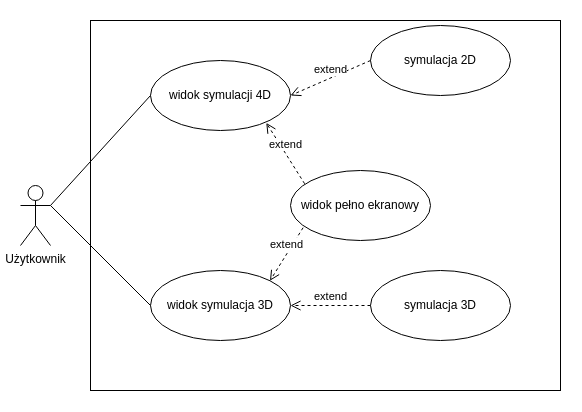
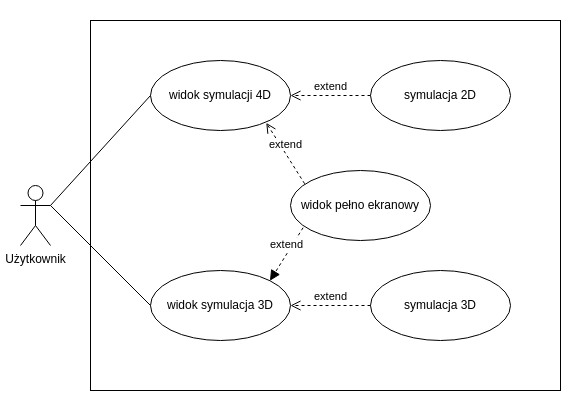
- <mxCell id="6" value="symulacja 2D" style="ellipse;whiteSpace=wrap;html=1;" vertex="1" parent="1"><mxGeometry x="370" y="25" width="140" height="70" as="geometry" /></mxCell>
+ <mxCell id="6" value="symulacja 2D" style="ellipse;whiteSpace=wrap;html=1;" vertex="1" parent="1"><mxGeometry x="370" y="60" width="140" height="70" as="geometry" /></mxCell>
- <mxCell id="14" value="extend" style="html=1;verticalAlign=bottom;endArrow=open;dashed=1;endSize=8;curved=0;rounded=0;entryX=1;entryY=0;entryDx=0;entryDy=0;exitX=0.09;exitY=0.817;exitDx=0;exitDy=0;exitPerimeter=0;" edge="1" parent="1" source="12" target="5"><mxGeometry relative="1" as="geometry"><mxPoint x="314" y="193" as="sourcePoint" /><mxPoint x="276" y="132" as="targetPoint" /></mxGeometry></mxCell>
+ <mxCell id="14" value="extend" style="html=1;verticalAlign=bottom;endArrow=block;dashed=1;endSize=8;curved=0;rounded=0;entryX=1;entryY=0;entryDx=0;entryDy=0;exitX=0.09;exitY=0.817;exitDx=0;exitDy=0;exitPerimeter=0;" edge="1" parent="1" source="12" target="5"><mxGeometry relative="1" as="geometry"><mxPoint x="314" y="193" as="sourcePoint" /><mxPoint x="276" y="132" as="targetPoint" /></mxGeometry></mxCell>
